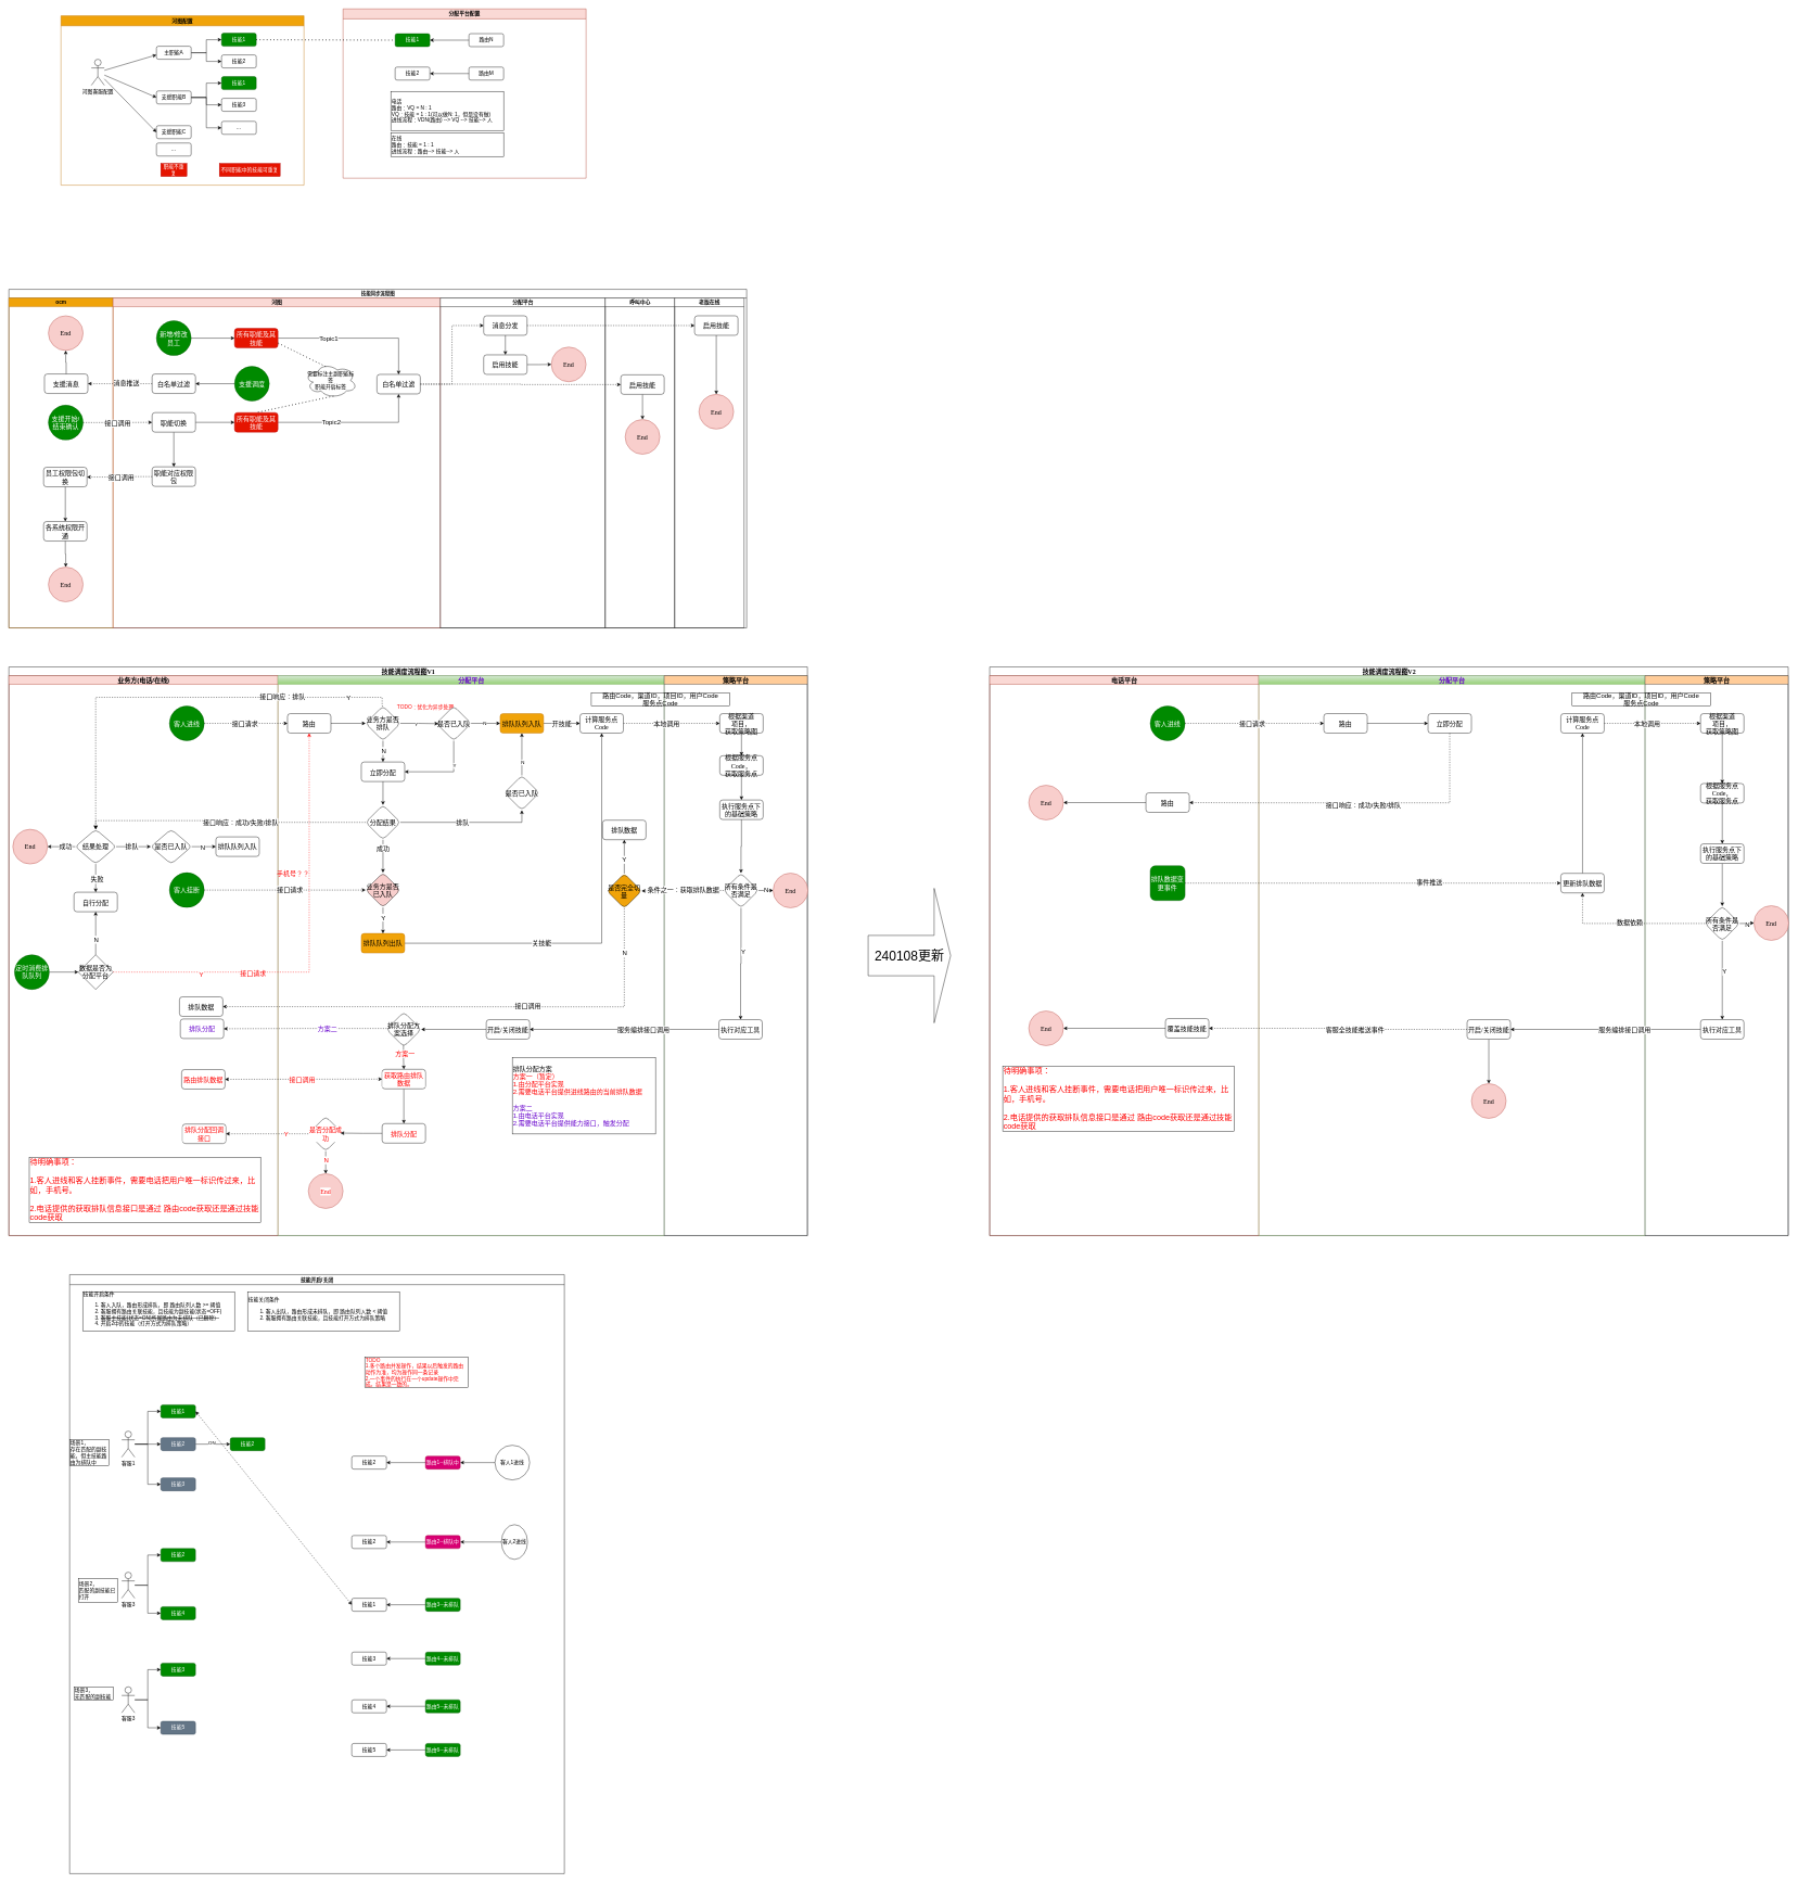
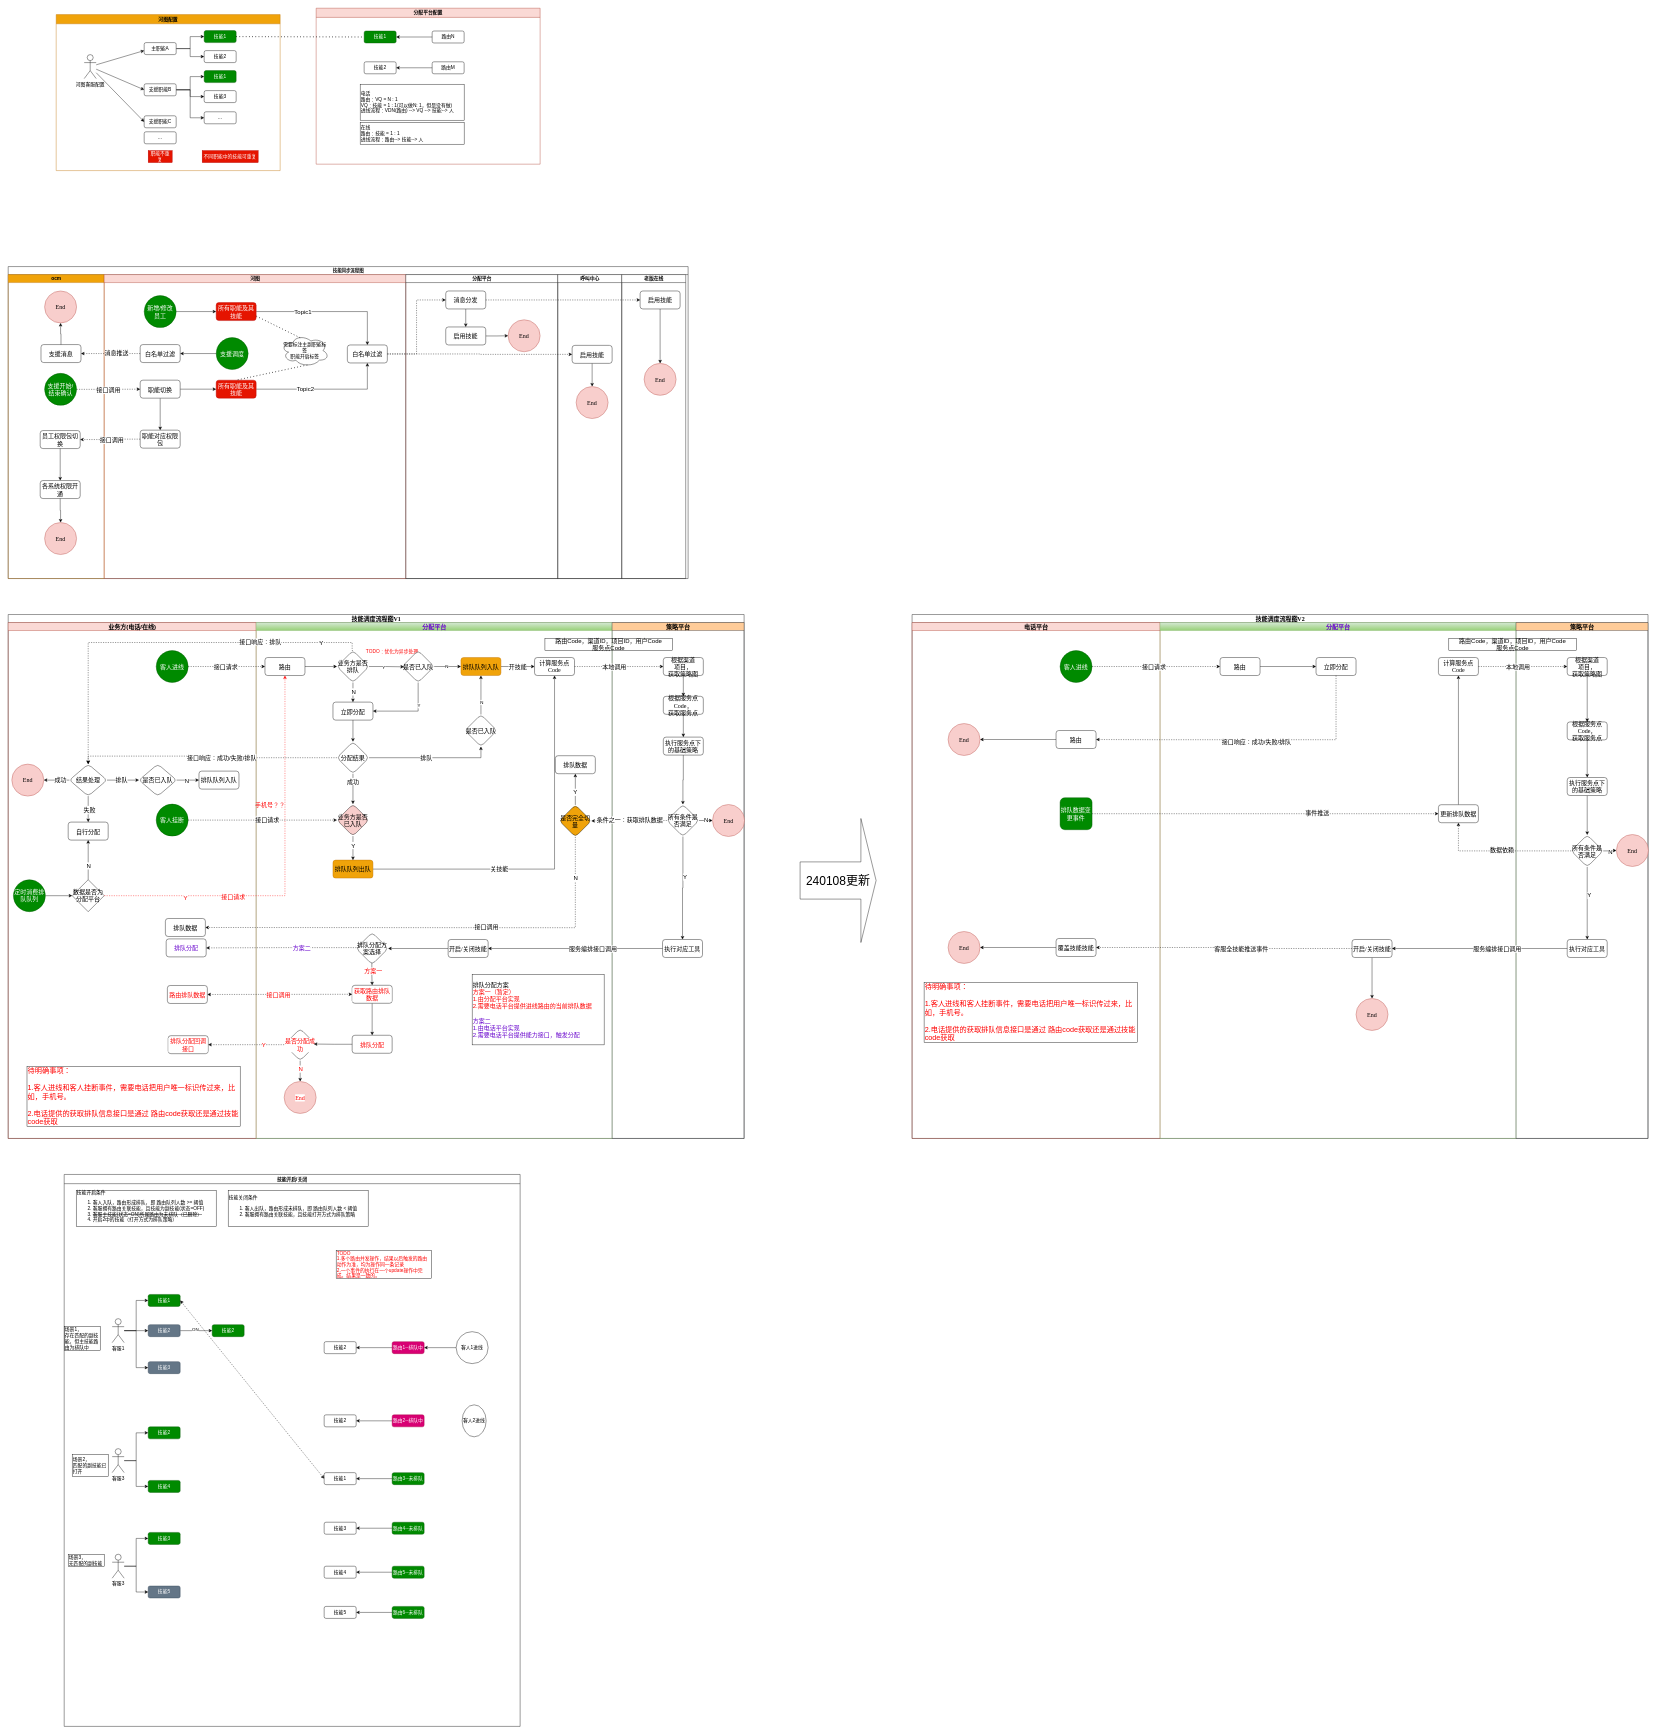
- <mxCell id="266" value="覆盖技能技能" style="rounded=1;whiteSpace=wrap;html=1;shadow=0;labelBackgroundColor=none;strokeWidth=1;fontFamily=Verdana;fontSize=15;align=center;" vertex="1" parent="261"><mxGeometry x="405" y="790" width="100" height="45" as="geometry" /></mxCell>
+ <mxCell id="266" value="覆盖技能技能" style="rounded=1;whiteSpace=wrap;html=1;shadow=0;labelBackgroundColor=none;strokeWidth=1;fontFamily=Verdana;fontSize=15;align=center;" vertex="1" parent="261"><mxGeometry x="360" y="790" width="100" height="45" as="geometry" /></mxCell>
- <mxCell id="229" style="edgeStyle=orthogonalEdgeStyle;rounded=0;orthogonalLoop=1;jettySize=auto;html=1;entryX=1;entryY=0.5;entryDx=0;entryDy=0;" parent="210" source="230" target="214" edge="1"><mxGeometry relative="1" as="geometry" /></mxCell>
